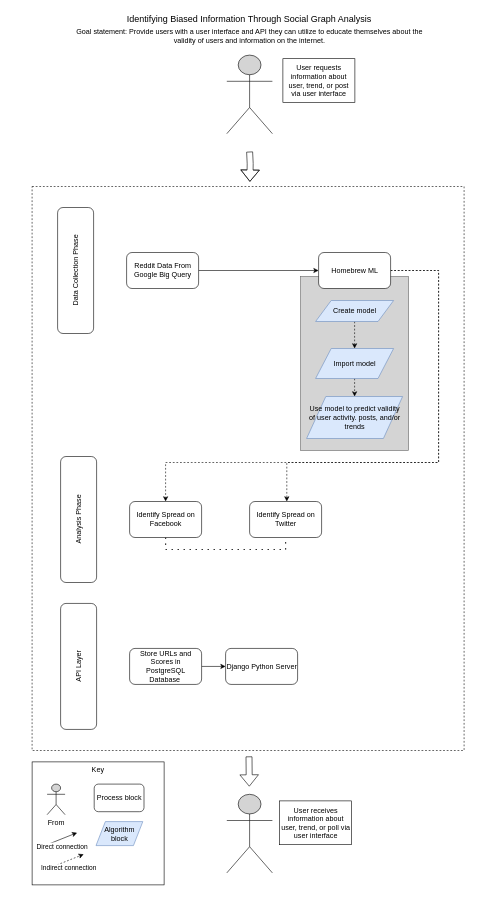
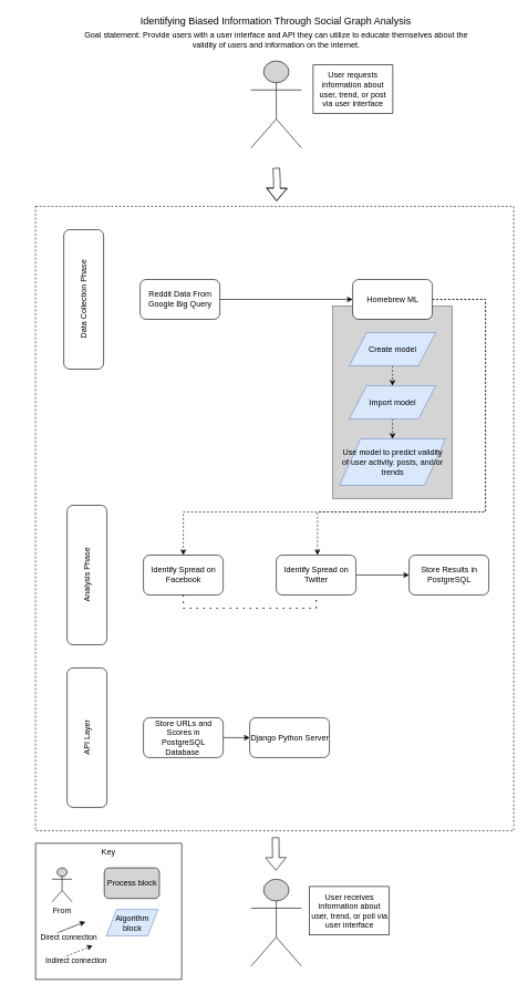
- <mxCell id="25" value="Create model" style="shape=parallelogram;perimeter=parallelogramPerimeter;whiteSpace=wrap;html=1;fillColor=#dae8fc;strokeColor=#6c8ebf;" parent="1" vertex="1"><mxGeometry x="525.5" y="500" width="130" height="35" as="geometry" /></mxCell>
+ <mxCell id="25" value="Create model" style="shape=parallelogram;perimeter=parallelogramPerimeter;whiteSpace=wrap;html=1;fillColor=#dae8fc;strokeColor=#6c8ebf;" parent="1" vertex="1"><mxGeometry x="525.5" y="500" width="130" height="50" as="geometry" /></mxCell>
+ <mxCell id="13" value="" style="edgeStyle=orthogonalEdgeStyle;rounded=0;orthogonalLoop=1;jettySize=auto;html=1;" parent="1" source="14" target="15" edge="1"><mxGeometry relative="1" as="geometry" /></mxCell>
+ <mxCell id="15" value="Store Results in PostgreSQL" style="rounded=1;whiteSpace=wrap;html=1;" parent="1" vertex="1"><mxGeometry x="615.5" y="835" width="120" height="60" as="geometry" /></mxCell>
- <mxCell id="37" value="Process block" style="rounded=1;whiteSpace=wrap;html=1;" parent="1" vertex="1"><mxGeometry x="156.5" y="1306" width="83" height="46" as="geometry" /></mxCell>
+ <mxCell id="37" value="Process block" style="rounded=1;whiteSpace=wrap;html=1;fillColor=#d4d4d4;" parent="1" vertex="1"><mxGeometry x="156.5" y="1306" width="83" height="46" as="geometry" /></mxCell>
